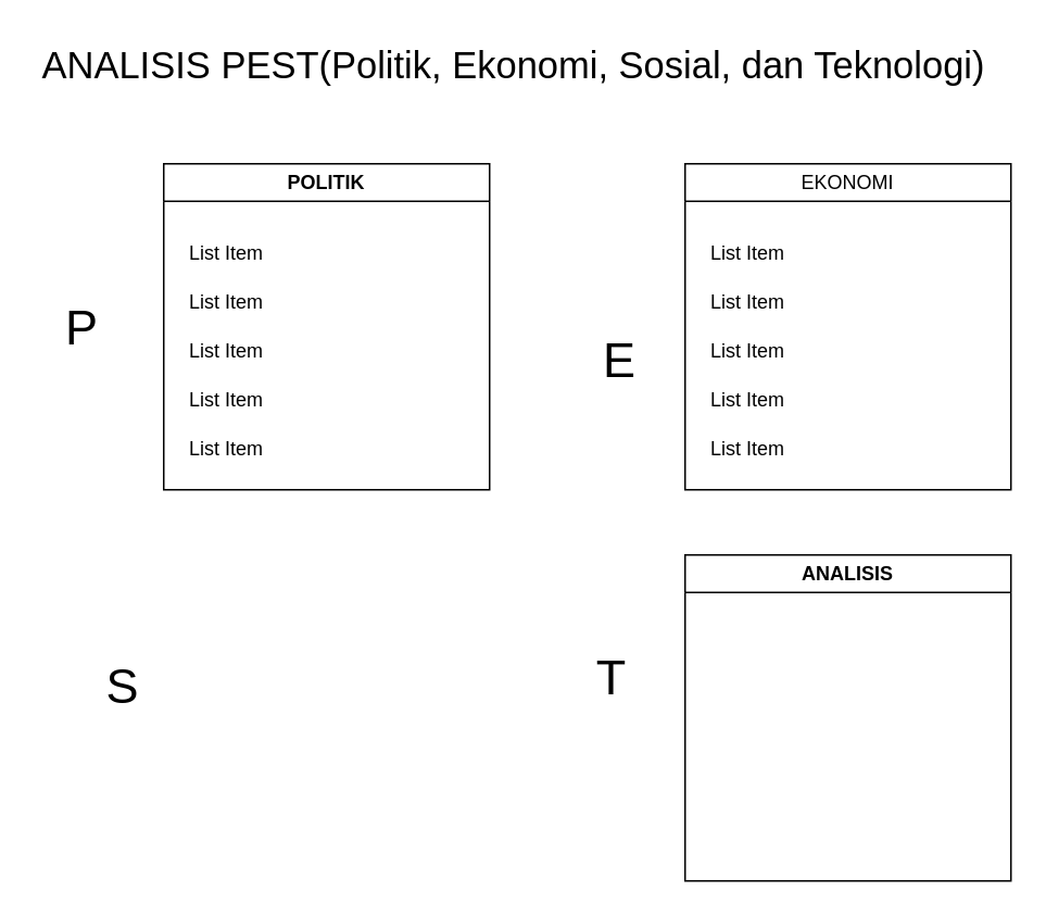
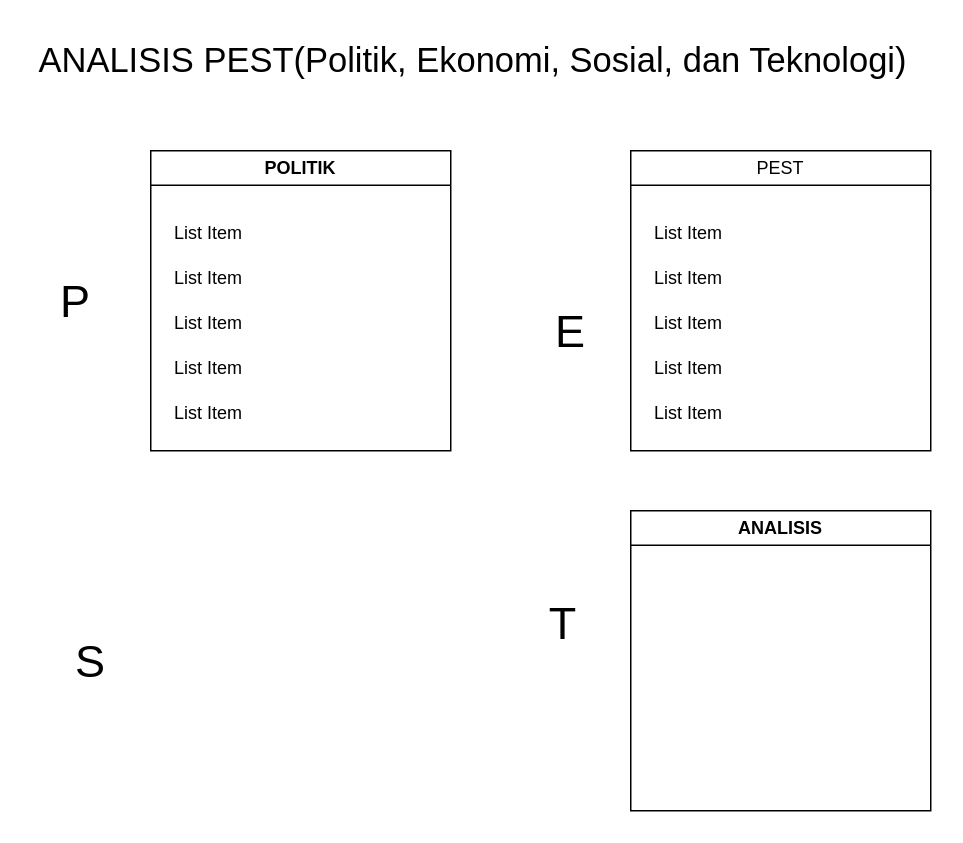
- <mxCell id="13" value="EKONOMI" style="swimlane;whiteSpace=wrap;html=1;fontStyle=0" vertex="1" parent="12"><mxGeometry x="80" width="200" height="200" as="geometry"><mxRectangle x="120" y="120" width="90" height="30" as="alternateBounds" /></mxGeometry></mxCell>
+ <mxCell id="13" value="PEST" style="swimlane;whiteSpace=wrap;html=1;fontStyle=0" vertex="1" parent="12"><mxGeometry x="80" width="200" height="200" as="geometry"><mxRectangle x="120" y="120" width="90" height="30" as="alternateBounds" /></mxGeometry></mxCell>
- <mxCell id="24" value="&lt;font style=&quot;font-size: 30px;&quot;&gt;S&lt;/font&gt;" style="text;html=1;align=center;verticalAlign=middle;whiteSpace=wrap;rounded=0;" vertex="1" parent="23"><mxGeometry x="15" y="65" width="60" height="30" as="geometry" /></mxCell>
+ <mxCell id="24" value="&lt;font style=&quot;font-size: 30px;&quot;&gt;S&lt;/font&gt;" style="text;html=1;align=center;verticalAlign=middle;whiteSpace=wrap;rounded=0;" vertex="1" parent="23"><mxGeometry y="85" width="60" height="30" as="geometry" /></mxCell>
